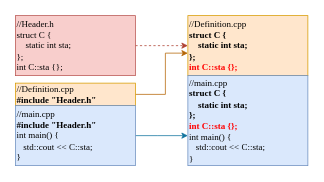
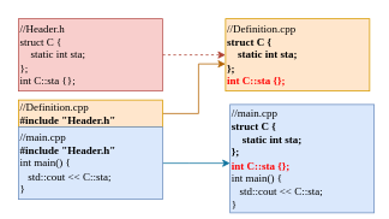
- <mxCell id="9" value="&lt;font face=&quot;consolas&quot;&gt;//main.cpp&lt;br&gt;&lt;b&gt;struct C {&lt;/b&gt;&lt;br style=&quot;border-color: var(--border-color);&quot;&gt;&lt;b&gt;&amp;nbsp; &amp;nbsp; static int sta;&lt;/b&gt;&lt;br style=&quot;border-color: var(--border-color);&quot;&gt;&lt;b&gt;};&lt;/b&gt;&lt;br&gt;&lt;b&gt;&lt;font color=&quot;#ff0000&quot;&gt;int C::sta {};&lt;/font&gt;&lt;/b&gt;&lt;br&gt;int main() {&lt;br&gt;&amp;nbsp; &amp;nbsp;std::cout &amp;lt;&amp;lt; C::sta;&lt;br&gt;}&lt;/font&gt;" style="text;whiteSpace=wrap;html=1;fillColor=#dae8fc;strokeColor=#6c8ebf;verticalAlign=middle;" vertex="1" parent="1"><mxGeometry x="250" y="100" width="160" height="120" as="geometry" /></mxCell>
+ <mxCell id="9" value="&lt;font face=&quot;consolas&quot;&gt;//main.cpp&lt;br&gt;&lt;b&gt;struct C {&lt;/b&gt;&lt;br style=&quot;border-color: var(--border-color);&quot;&gt;&lt;b&gt;&amp;nbsp; &amp;nbsp; static int sta;&lt;/b&gt;&lt;br style=&quot;border-color: var(--border-color);&quot;&gt;&lt;b&gt;};&lt;/b&gt;&lt;br&gt;&lt;b&gt;&lt;font color=&quot;#ff0000&quot;&gt;int C::sta {};&lt;/font&gt;&lt;/b&gt;&lt;br&gt;int main() {&lt;br&gt;&amp;nbsp; &amp;nbsp;std::cout &amp;lt;&amp;lt; C::sta;&lt;br&gt;}&lt;/font&gt;" style="text;whiteSpace=wrap;html=1;fillColor=#dae8fc;strokeColor=#6c8ebf;verticalAlign=middle;" vertex="1" parent="1"><mxGeometry x="255" y="115" width="160" height="120" as="geometry" /></mxCell>
